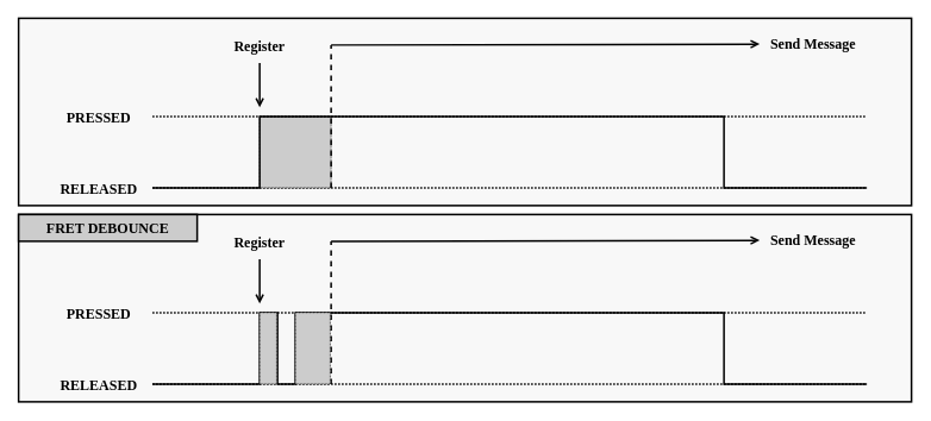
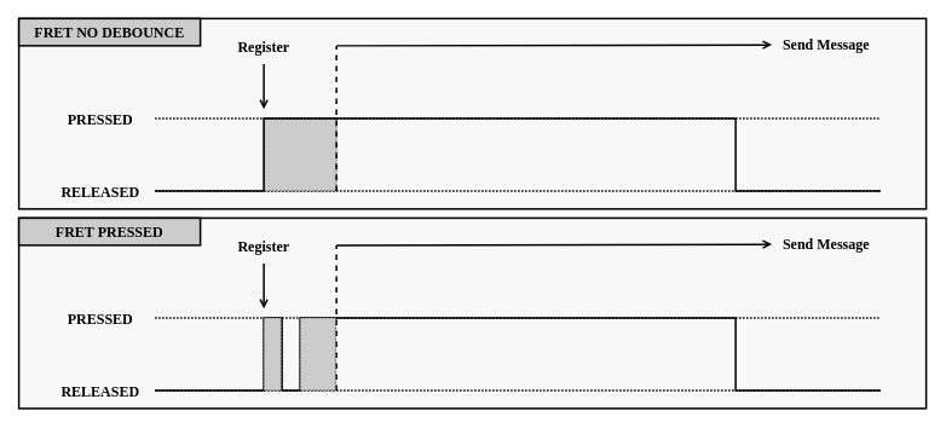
+ <mxCell id="16" value="FRET NO DEBOUNCE" style="rounded=0;whiteSpace=wrap;html=1;fillColor=#CCCCCC;fontSize=16;fontFamily=Fira Code;fontSource=https%3A%2F%2Ffonts.googleapis.com%2Fcss%3Ffamily%3DFira%2BCode;fontStyle=1;strokeWidth=2;strokeColor=default;" vertex="1" parent="1"><mxGeometry x="20" y="20" width="200" height="30" as="geometry" /></mxCell>
- <mxCell id="26" value="FRET DEBOUNCE" style="rounded=0;whiteSpace=wrap;html=1;fillColor=#CCCCCC;fontSize=16;fontFamily=Fira Code;fontSource=https%3A%2F%2Ffonts.googleapis.com%2Fcss%3Ffamily%3DFira%2BCode;fontStyle=1;strokeWidth=2;strokeColor=default;" vertex="1" parent="1"><mxGeometry x="20" y="240" width="200" height="30" as="geometry" /></mxCell>
+ <mxCell id="26" value="FRET PRESSED" style="rounded=0;whiteSpace=wrap;html=1;fillColor=#CCCCCC;fontSize=16;fontFamily=Fira Code;fontSource=https%3A%2F%2Ffonts.googleapis.com%2Fcss%3Ffamily%3DFira%2BCode;fontStyle=1;strokeWidth=2;strokeColor=default;" vertex="1" parent="1"><mxGeometry x="20" y="240" width="200" height="30" as="geometry" /></mxCell>
